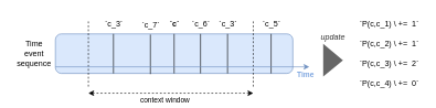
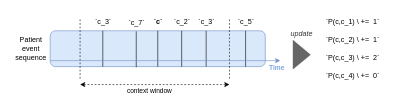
- <mxCell id="10" value="`c_6`" style="text;html=1;strokeColor=none;fillColor=none;align=center;verticalAlign=middle;whiteSpace=wrap;rounded=0;" parent="8" vertex="1"><mxGeometry width="30" height="10" as="geometry" /></mxCell>
+ <mxCell id="10" value="`c_2`" style="text;html=1;strokeColor=none;fillColor=none;align=center;verticalAlign=middle;whiteSpace=wrap;rounded=0;" parent="8" vertex="1"><mxGeometry width="30" height="10" as="geometry" /></mxCell>
- <mxCell id="25" value="&lt;div&gt;Time &lt;br&gt;&lt;/div&gt;&lt;div&gt;event&lt;/div&gt;&lt;div&gt;sequence&lt;/div&gt;" style="text;html=1;strokeColor=none;fillColor=none;align=center;verticalAlign=middle;whiteSpace=wrap;rounded=0;" parent="1" vertex="1"><mxGeometry x="20" y="66" width="60" height="30" as="geometry" /></mxCell>
+ <mxCell id="25" value="&lt;div&gt;Patient &lt;br&gt;&lt;/div&gt;&lt;div&gt;event&lt;/div&gt;&lt;div&gt;sequence&lt;/div&gt;" style="text;html=1;strokeColor=none;fillColor=none;align=center;verticalAlign=middle;whiteSpace=wrap;rounded=0;" parent="1" vertex="1"><mxGeometry x="20" y="66" width="60" height="30" as="geometry" /></mxCell>
